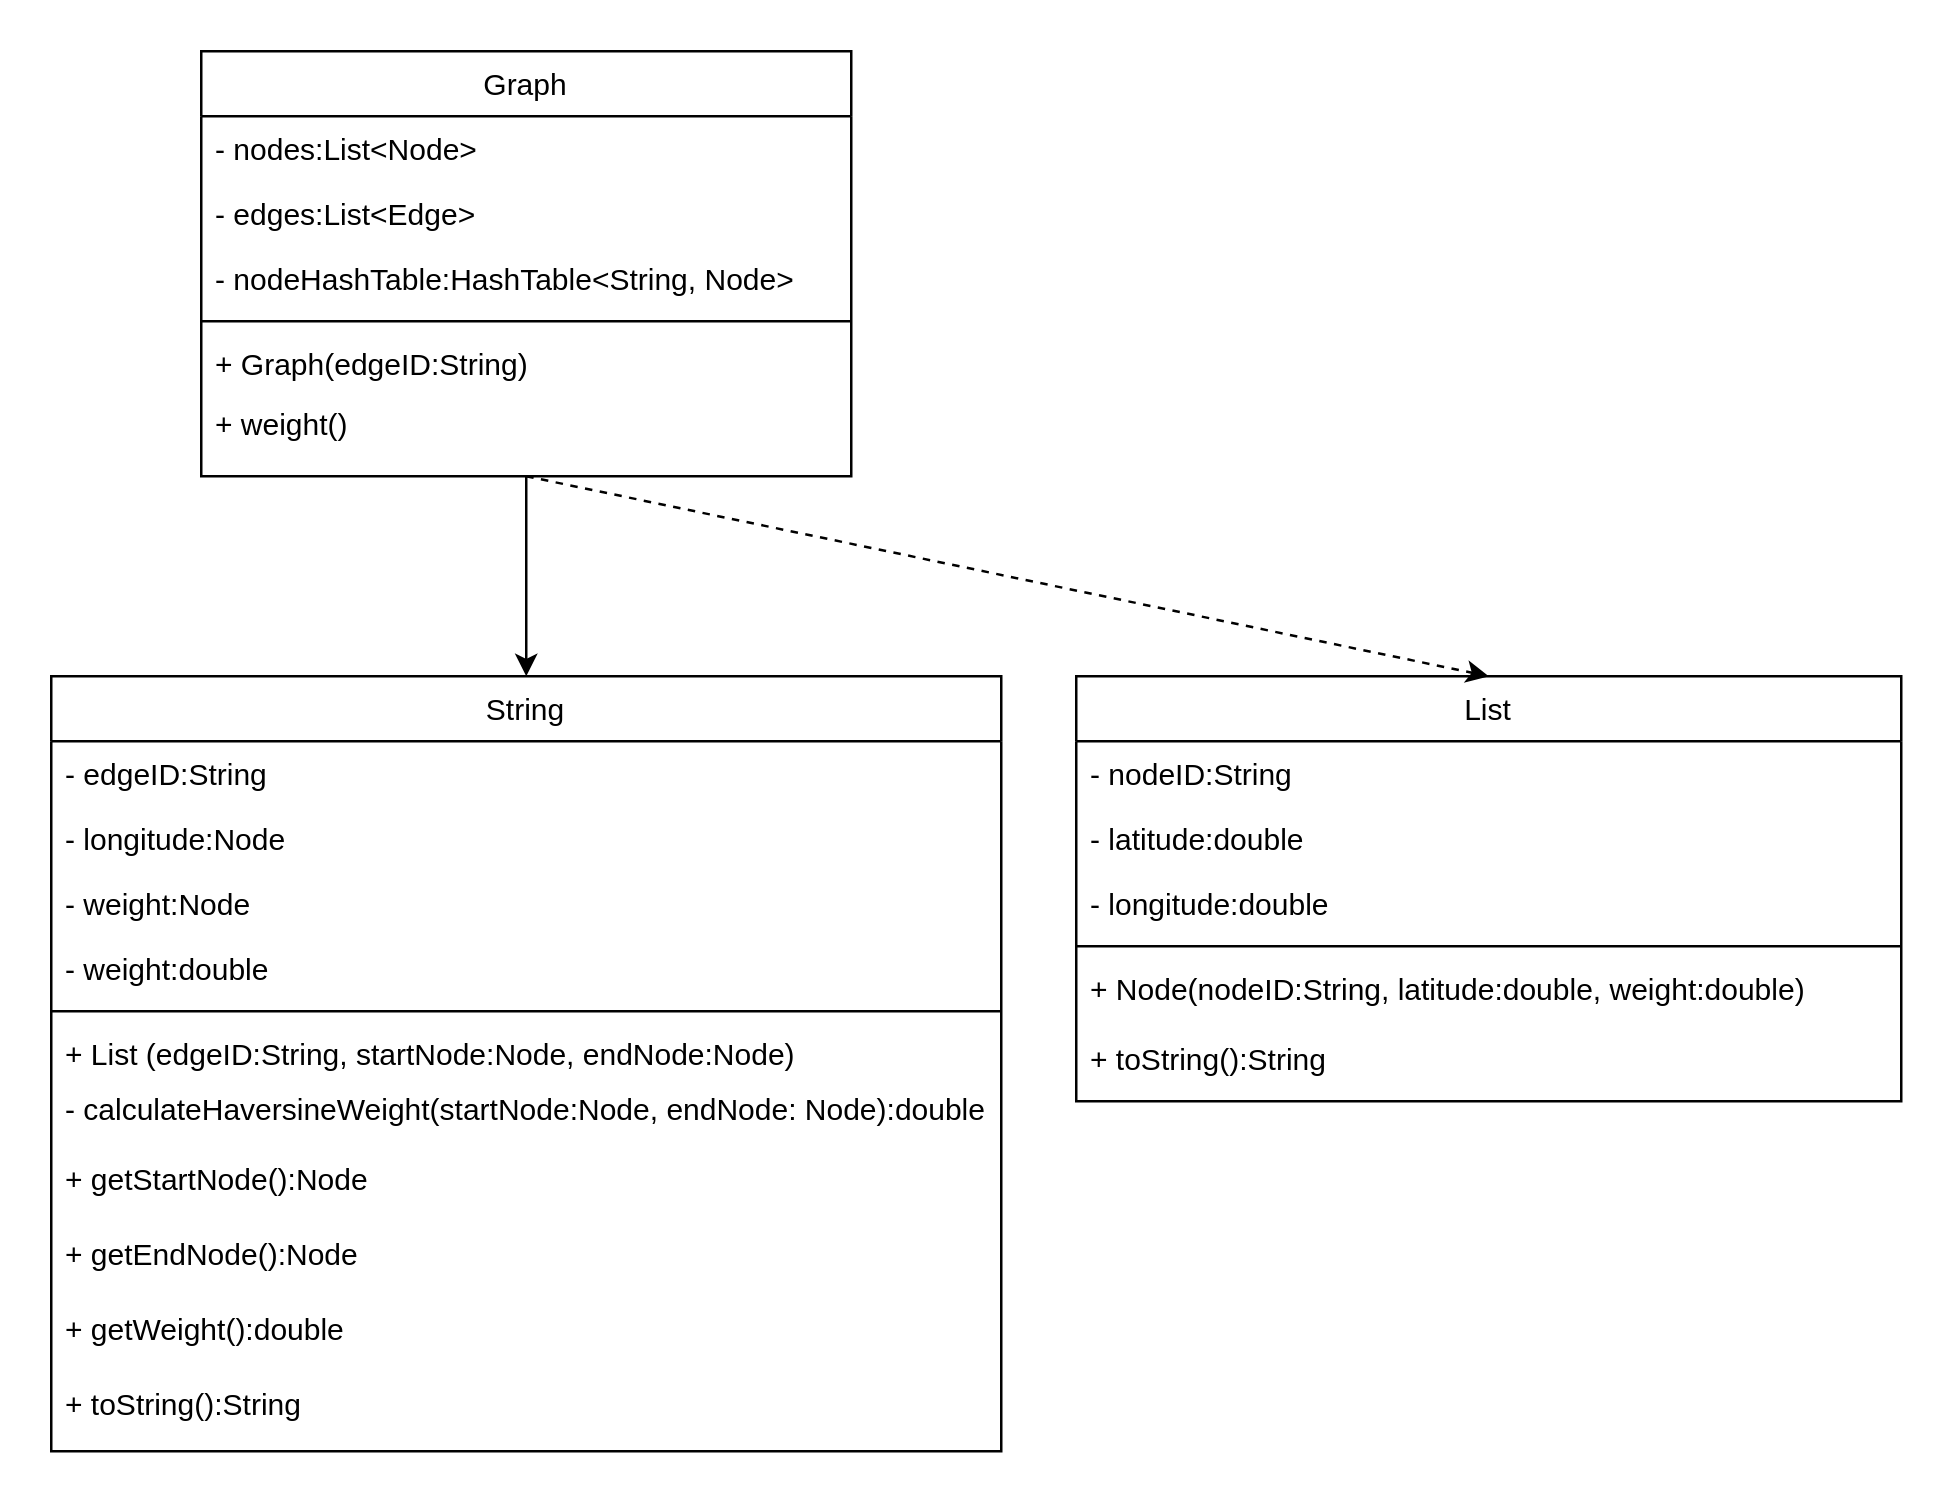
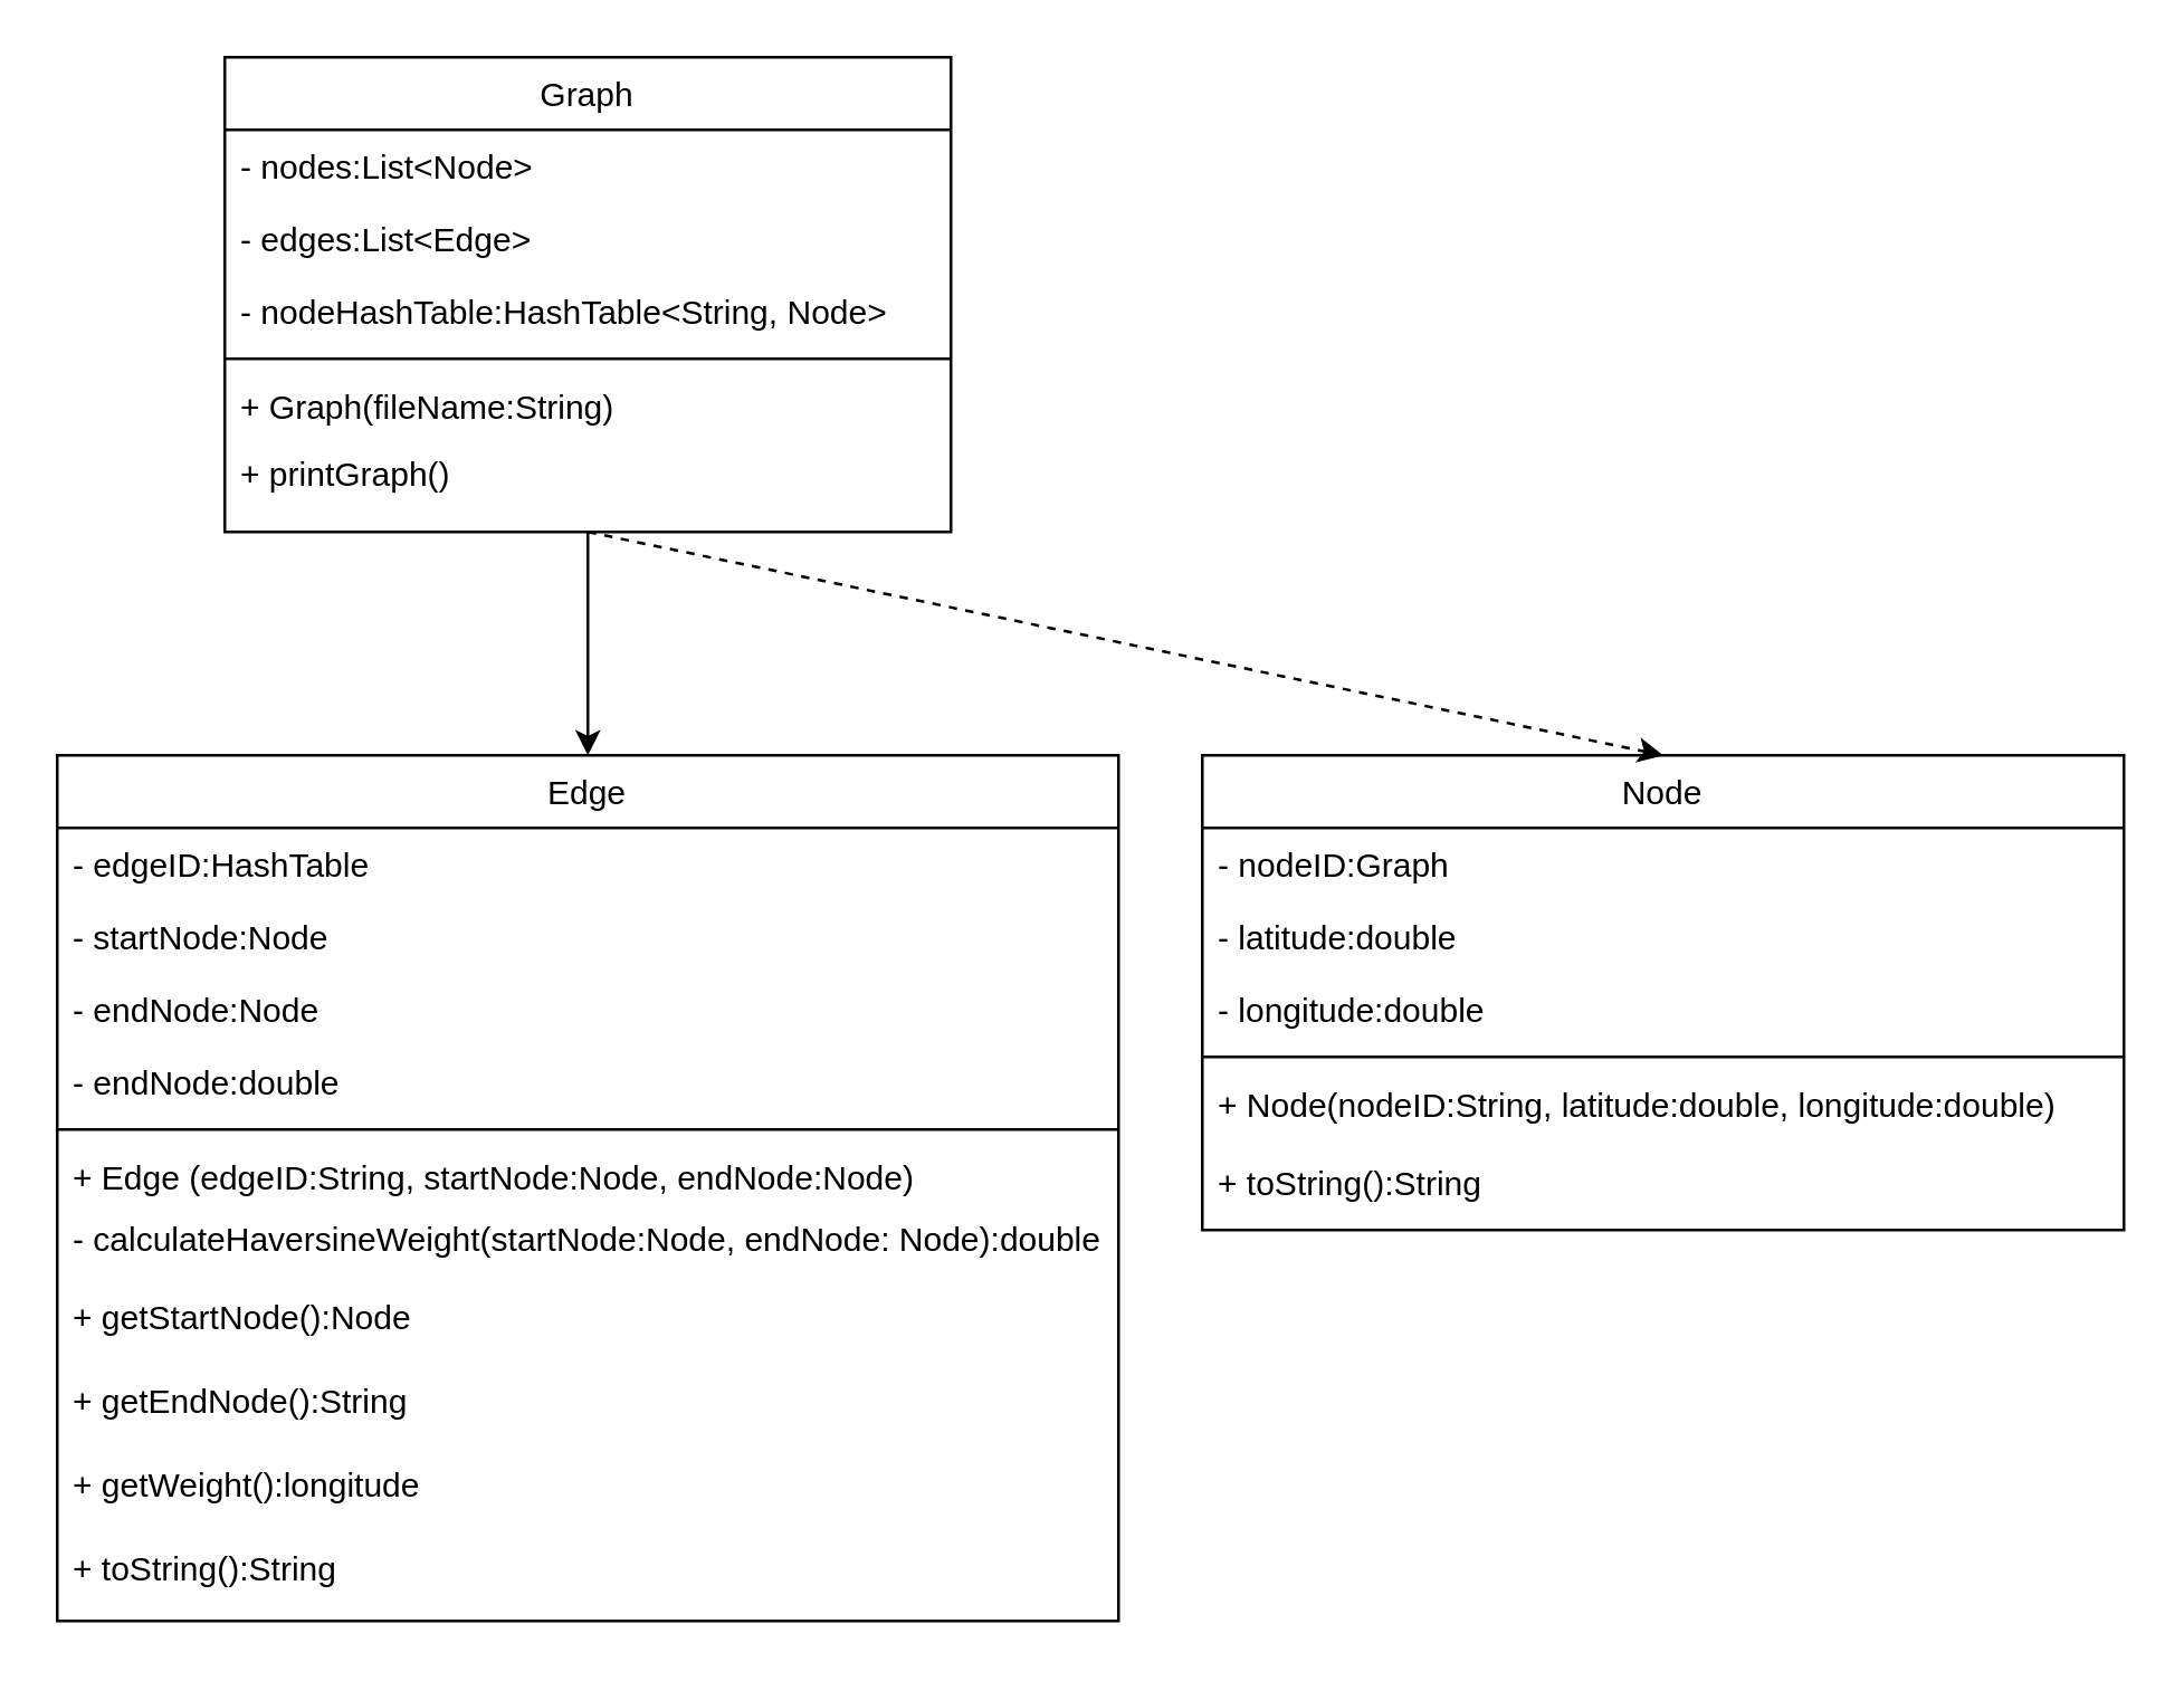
- <mxCell id="7" value="+ Graph(edgeID:String)&#10;&#10;" style="text;align=left;verticalAlign=top;spacingLeft=4;spacingRight=4;overflow=hidden;rotatable=0;points=[[0,0.5],[1,0.5]];portConstraint=eastwest;" parent="2" vertex="1"><mxGeometry y="112" width="260" height="24" as="geometry" /></mxCell>
+ <mxCell id="7" value="+ Graph(fileName:String)&#10;&#10;" style="text;align=left;verticalAlign=top;spacingLeft=4;spacingRight=4;overflow=hidden;rotatable=0;points=[[0,0.5],[1,0.5]];portConstraint=eastwest;" parent="2" vertex="1"><mxGeometry y="112" width="260" height="24" as="geometry" /></mxCell>
- <mxCell id="8" value="+ weight()&#10;&#10;" style="text;align=left;verticalAlign=top;spacingLeft=4;spacingRight=4;overflow=hidden;rotatable=0;points=[[0,0.5],[1,0.5]];portConstraint=eastwest;" parent="2" vertex="1"><mxGeometry y="136" width="260" height="24" as="geometry" /></mxCell>
+ <mxCell id="8" value="+ printGraph()&#10;&#10;" style="text;align=left;verticalAlign=top;spacingLeft=4;spacingRight=4;overflow=hidden;rotatable=0;points=[[0,0.5],[1,0.5]];portConstraint=eastwest;" parent="2" vertex="1"><mxGeometry y="136" width="260" height="24" as="geometry" /></mxCell>
- <mxCell id="16" value="String" style="swimlane;fontStyle=0;align=center;verticalAlign=top;childLayout=stackLayout;horizontal=1;startSize=26;horizontalStack=0;resizeParent=1;resizeLast=0;collapsible=1;marginBottom=0;rounded=0;shadow=0;strokeWidth=1;" vertex="1" parent="1"><mxGeometry x="20" y="270" width="380" height="310" as="geometry"><mxRectangle x="430" y="330" width="160" height="26" as="alternateBounds" /></mxGeometry></mxCell>
+ <mxCell id="16" value="Edge" style="swimlane;fontStyle=0;align=center;verticalAlign=top;childLayout=stackLayout;horizontal=1;startSize=26;horizontalStack=0;resizeParent=1;resizeLast=0;collapsible=1;marginBottom=0;rounded=0;shadow=0;strokeWidth=1;" vertex="1" parent="1"><mxGeometry x="20" y="270" width="380" height="310" as="geometry"><mxRectangle x="430" y="330" width="160" height="26" as="alternateBounds" /></mxGeometry></mxCell>
- <mxCell id="9" value="List" style="swimlane;fontStyle=0;align=center;verticalAlign=top;childLayout=stackLayout;horizontal=1;startSize=26;horizontalStack=0;resizeParent=1;resizeLast=0;collapsible=1;marginBottom=0;rounded=0;shadow=0;strokeWidth=1;" vertex="1" parent="1"><mxGeometry x="430" y="270" width="330" height="170" as="geometry"><mxRectangle x="440" y="70" width="160" height="26" as="alternateBounds" /></mxGeometry></mxCell>
+ <mxCell id="9" value="Node" style="swimlane;fontStyle=0;align=center;verticalAlign=top;childLayout=stackLayout;horizontal=1;startSize=26;horizontalStack=0;resizeParent=1;resizeLast=0;collapsible=1;marginBottom=0;rounded=0;shadow=0;strokeWidth=1;" vertex="1" parent="1"><mxGeometry x="430" y="270" width="330" height="170" as="geometry"><mxRectangle x="440" y="70" width="160" height="26" as="alternateBounds" /></mxGeometry></mxCell>
- <mxCell id="17" value="- edgeID:String" style="text;align=left;verticalAlign=top;spacingLeft=4;spacingRight=4;overflow=hidden;rotatable=0;points=[[0,0.5],[1,0.5]];portConstraint=eastwest;" vertex="1" parent="16"><mxGeometry y="26" width="380" height="26" as="geometry" /></mxCell>
+ <mxCell id="17" value="- edgeID:HashTable" style="text;align=left;verticalAlign=top;spacingLeft=4;spacingRight=4;overflow=hidden;rotatable=0;points=[[0,0.5],[1,0.5]];portConstraint=eastwest;" vertex="1" parent="16"><mxGeometry y="26" width="380" height="26" as="geometry" /></mxCell>
- <mxCell id="10" value="- nodeID:String" style="text;align=left;verticalAlign=top;spacingLeft=4;spacingRight=4;overflow=hidden;rotatable=0;points=[[0,0.5],[1,0.5]];portConstraint=eastwest;" vertex="1" parent="9"><mxGeometry y="26" width="330" height="26" as="geometry" /></mxCell>
+ <mxCell id="10" value="- nodeID:Graph" style="text;align=left;verticalAlign=top;spacingLeft=4;spacingRight=4;overflow=hidden;rotatable=0;points=[[0,0.5],[1,0.5]];portConstraint=eastwest;" vertex="1" parent="9"><mxGeometry y="26" width="330" height="26" as="geometry" /></mxCell>
- <mxCell id="18" value="- longitude:Node" style="text;align=left;verticalAlign=top;spacingLeft=4;spacingRight=4;overflow=hidden;rotatable=0;points=[[0,0.5],[1,0.5]];portConstraint=eastwest;rounded=0;shadow=0;html=0;" vertex="1" parent="16"><mxGeometry y="52" width="380" height="26" as="geometry" /></mxCell>
+ <mxCell id="18" value="- startNode:Node" style="text;align=left;verticalAlign=top;spacingLeft=4;spacingRight=4;overflow=hidden;rotatable=0;points=[[0,0.5],[1,0.5]];portConstraint=eastwest;rounded=0;shadow=0;html=0;" vertex="1" parent="16"><mxGeometry y="52" width="380" height="26" as="geometry" /></mxCell>
- <mxCell id="19" value="- weight:Node" style="text;align=left;verticalAlign=top;spacingLeft=4;spacingRight=4;overflow=hidden;rotatable=0;points=[[0,0.5],[1,0.5]];portConstraint=eastwest;rounded=0;shadow=0;html=0;" vertex="1" parent="16"><mxGeometry y="78" width="380" height="26" as="geometry" /></mxCell>
+ <mxCell id="19" value="- endNode:Node" style="text;align=left;verticalAlign=top;spacingLeft=4;spacingRight=4;overflow=hidden;rotatable=0;points=[[0,0.5],[1,0.5]];portConstraint=eastwest;rounded=0;shadow=0;html=0;" vertex="1" parent="16"><mxGeometry y="78" width="380" height="26" as="geometry" /></mxCell>
- <mxCell id="20" value="- weight:double" style="text;align=left;verticalAlign=top;spacingLeft=4;spacingRight=4;overflow=hidden;rotatable=0;points=[[0,0.5],[1,0.5]];portConstraint=eastwest;rounded=0;shadow=0;html=0;" vertex="1" parent="16"><mxGeometry y="104" width="380" height="26" as="geometry" /></mxCell>
+ <mxCell id="20" value="- endNode:double" style="text;align=left;verticalAlign=top;spacingLeft=4;spacingRight=4;overflow=hidden;rotatable=0;points=[[0,0.5],[1,0.5]];portConstraint=eastwest;rounded=0;shadow=0;html=0;" vertex="1" parent="16"><mxGeometry y="104" width="380" height="26" as="geometry" /></mxCell>
- <mxCell id="14" value="+ Node(nodeID:String, latitude:double, weight:double)" style="text;align=left;verticalAlign=top;spacingLeft=4;spacingRight=4;overflow=hidden;rotatable=0;points=[[0,0.5],[1,0.5]];portConstraint=eastwest;" vertex="1" parent="9"><mxGeometry y="112" width="330" height="28" as="geometry" /></mxCell>
+ <mxCell id="14" value="+ Node(nodeID:String, latitude:double, longitude:double)" style="text;align=left;verticalAlign=top;spacingLeft=4;spacingRight=4;overflow=hidden;rotatable=0;points=[[0,0.5],[1,0.5]];portConstraint=eastwest;" vertex="1" parent="9"><mxGeometry y="112" width="330" height="28" as="geometry" /></mxCell>
- <mxCell id="22" value="+ List (edgeID:String, startNode:Node, endNode:Node)" style="text;align=left;verticalAlign=top;spacingLeft=4;spacingRight=4;overflow=hidden;rotatable=0;points=[[0,0.5],[1,0.5]];portConstraint=eastwest;" vertex="1" parent="16"><mxGeometry y="138" width="380" height="22" as="geometry" /></mxCell>
+ <mxCell id="22" value="+ Edge (edgeID:String, startNode:Node, endNode:Node)" style="text;align=left;verticalAlign=top;spacingLeft=4;spacingRight=4;overflow=hidden;rotatable=0;points=[[0,0.5],[1,0.5]];portConstraint=eastwest;" vertex="1" parent="16"><mxGeometry y="138" width="380" height="22" as="geometry" /></mxCell>
- <mxCell id="25" value="+ getEndNode():Node" style="text;align=left;verticalAlign=top;spacingLeft=4;spacingRight=4;overflow=hidden;rotatable=0;points=[[0,0.5],[1,0.5]];portConstraint=eastwest;" vertex="1" parent="16"><mxGeometry y="218" width="380" height="30" as="geometry" /></mxCell>
+ <mxCell id="25" value="+ getEndNode():String" style="text;align=left;verticalAlign=top;spacingLeft=4;spacingRight=4;overflow=hidden;rotatable=0;points=[[0,0.5],[1,0.5]];portConstraint=eastwest;" vertex="1" parent="16"><mxGeometry y="218" width="380" height="30" as="geometry" /></mxCell>
- <mxCell id="26" value="+ getWeight():double&#10;" style="text;align=left;verticalAlign=top;spacingLeft=4;spacingRight=4;overflow=hidden;rotatable=0;points=[[0,0.5],[1,0.5]];portConstraint=eastwest;" vertex="1" parent="16"><mxGeometry y="248" width="380" height="30" as="geometry" /></mxCell>
+ <mxCell id="26" value="+ getWeight():longitude&#10;" style="text;align=left;verticalAlign=top;spacingLeft=4;spacingRight=4;overflow=hidden;rotatable=0;points=[[0,0.5],[1,0.5]];portConstraint=eastwest;" vertex="1" parent="16"><mxGeometry y="248" width="380" height="30" as="geometry" /></mxCell>
